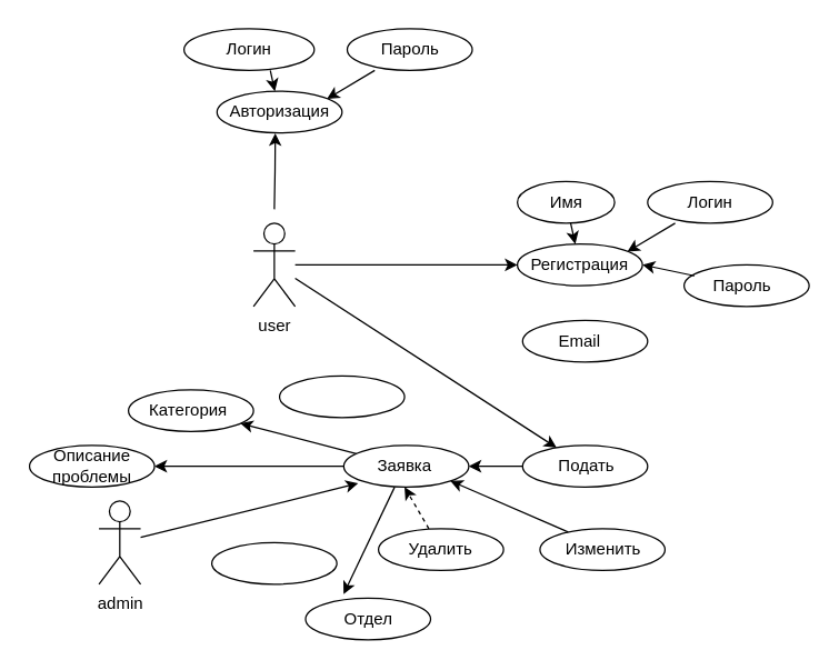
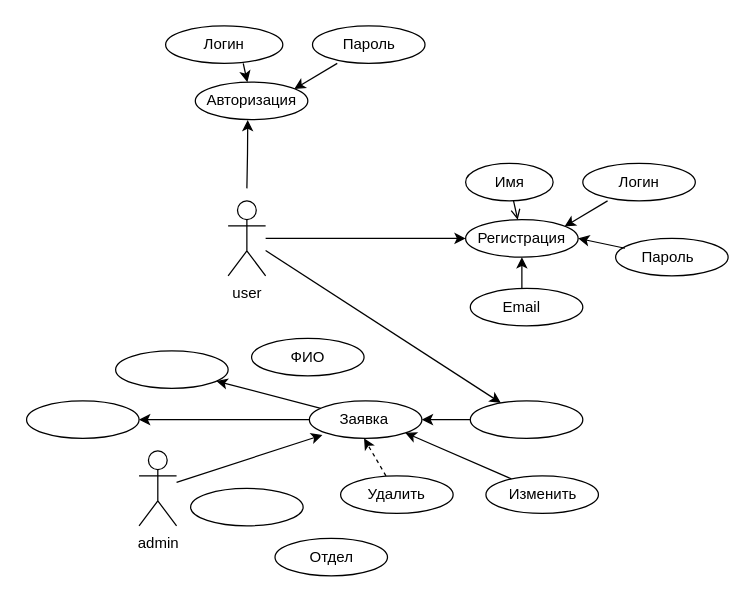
- <mxCell id="10" style="rounded=0;orthogonalLoop=1;jettySize=auto;html=1;" edge="1" parent="1" source="11" target="8"><mxGeometry relative="1" as="geometry" /></mxCell>
+ <mxCell id="10" style="rounded=0;orthogonalLoop=1;jettySize=auto;html=1;endArrow=open;" edge="1" parent="1" source="11" target="8"><mxGeometry relative="1" as="geometry" /></mxCell>
+ <mxCell id="19" style="rounded=0;orthogonalLoop=1;jettySize=auto;html=1;entryX=0.5;entryY=1;entryDx=0;entryDy=0;" edge="1" parent="1" source="20" target="8"><mxGeometry relative="1" as="geometry"><mxPoint x="417" y="210" as="targetPoint" /></mxGeometry></mxCell>
+ <mxCell id="43" value="ФИО" style="text;html=1;align=center;verticalAlign=middle;whiteSpace=wrap;rounded=0;" vertex="1" parent="1"><mxGeometry x="212" y="270" width="67.5" height="30" as="geometry" /></mxCell>
- <mxCell id="45" value="Категория&amp;nbsp;" style="text;html=1;align=center;verticalAlign=middle;whiteSpace=wrap;rounded=0;" vertex="1" parent="1"><mxGeometry x="103.25" y="280" width="67.5" height="30" as="geometry" /></mxCell>
- <mxCell id="47" value="Описание проблемы" style="text;html=1;align=center;verticalAlign=middle;whiteSpace=wrap;rounded=0;" vertex="1" parent="1"><mxGeometry x="32" y="320" width="67.5" height="30" as="geometry" /></mxCell>
- <mxCell id="35" value="Подать" style="text;html=1;align=center;verticalAlign=middle;whiteSpace=wrap;rounded=0;" vertex="1" parent="1"><mxGeometry x="388.25" y="320" width="67.5" height="30" as="geometry" /></mxCell>
- <mxCell id="31" style="rounded=0;orthogonalLoop=1;jettySize=auto;html=1;entryX=0.239;entryY=-0.099;entryDx=0;entryDy=0;entryPerimeter=0;" edge="1" parent="1" source="32" target="50"><mxGeometry relative="1" as="geometry"><mxPoint x="272" y="370" as="targetPoint" /></mxGeometry></mxCell>
- <mxCell id="7" value="admin" style="shape=umlActor;verticalLabelPosition=bottom;verticalAlign=top;html=1;outlineConnect=0;" vertex="1" parent="1"><mxGeometry x="70.75" y="360" width="30" height="60" as="geometry" /></mxCell>
+ <mxCell id="7" value="admin" style="shape=umlActor;verticalLabelPosition=bottom;verticalAlign=top;html=1;outlineConnect=0;" vertex="1" parent="1"><mxGeometry x="110.75" y="360" width="30" height="60" as="geometry" /></mxCell>
